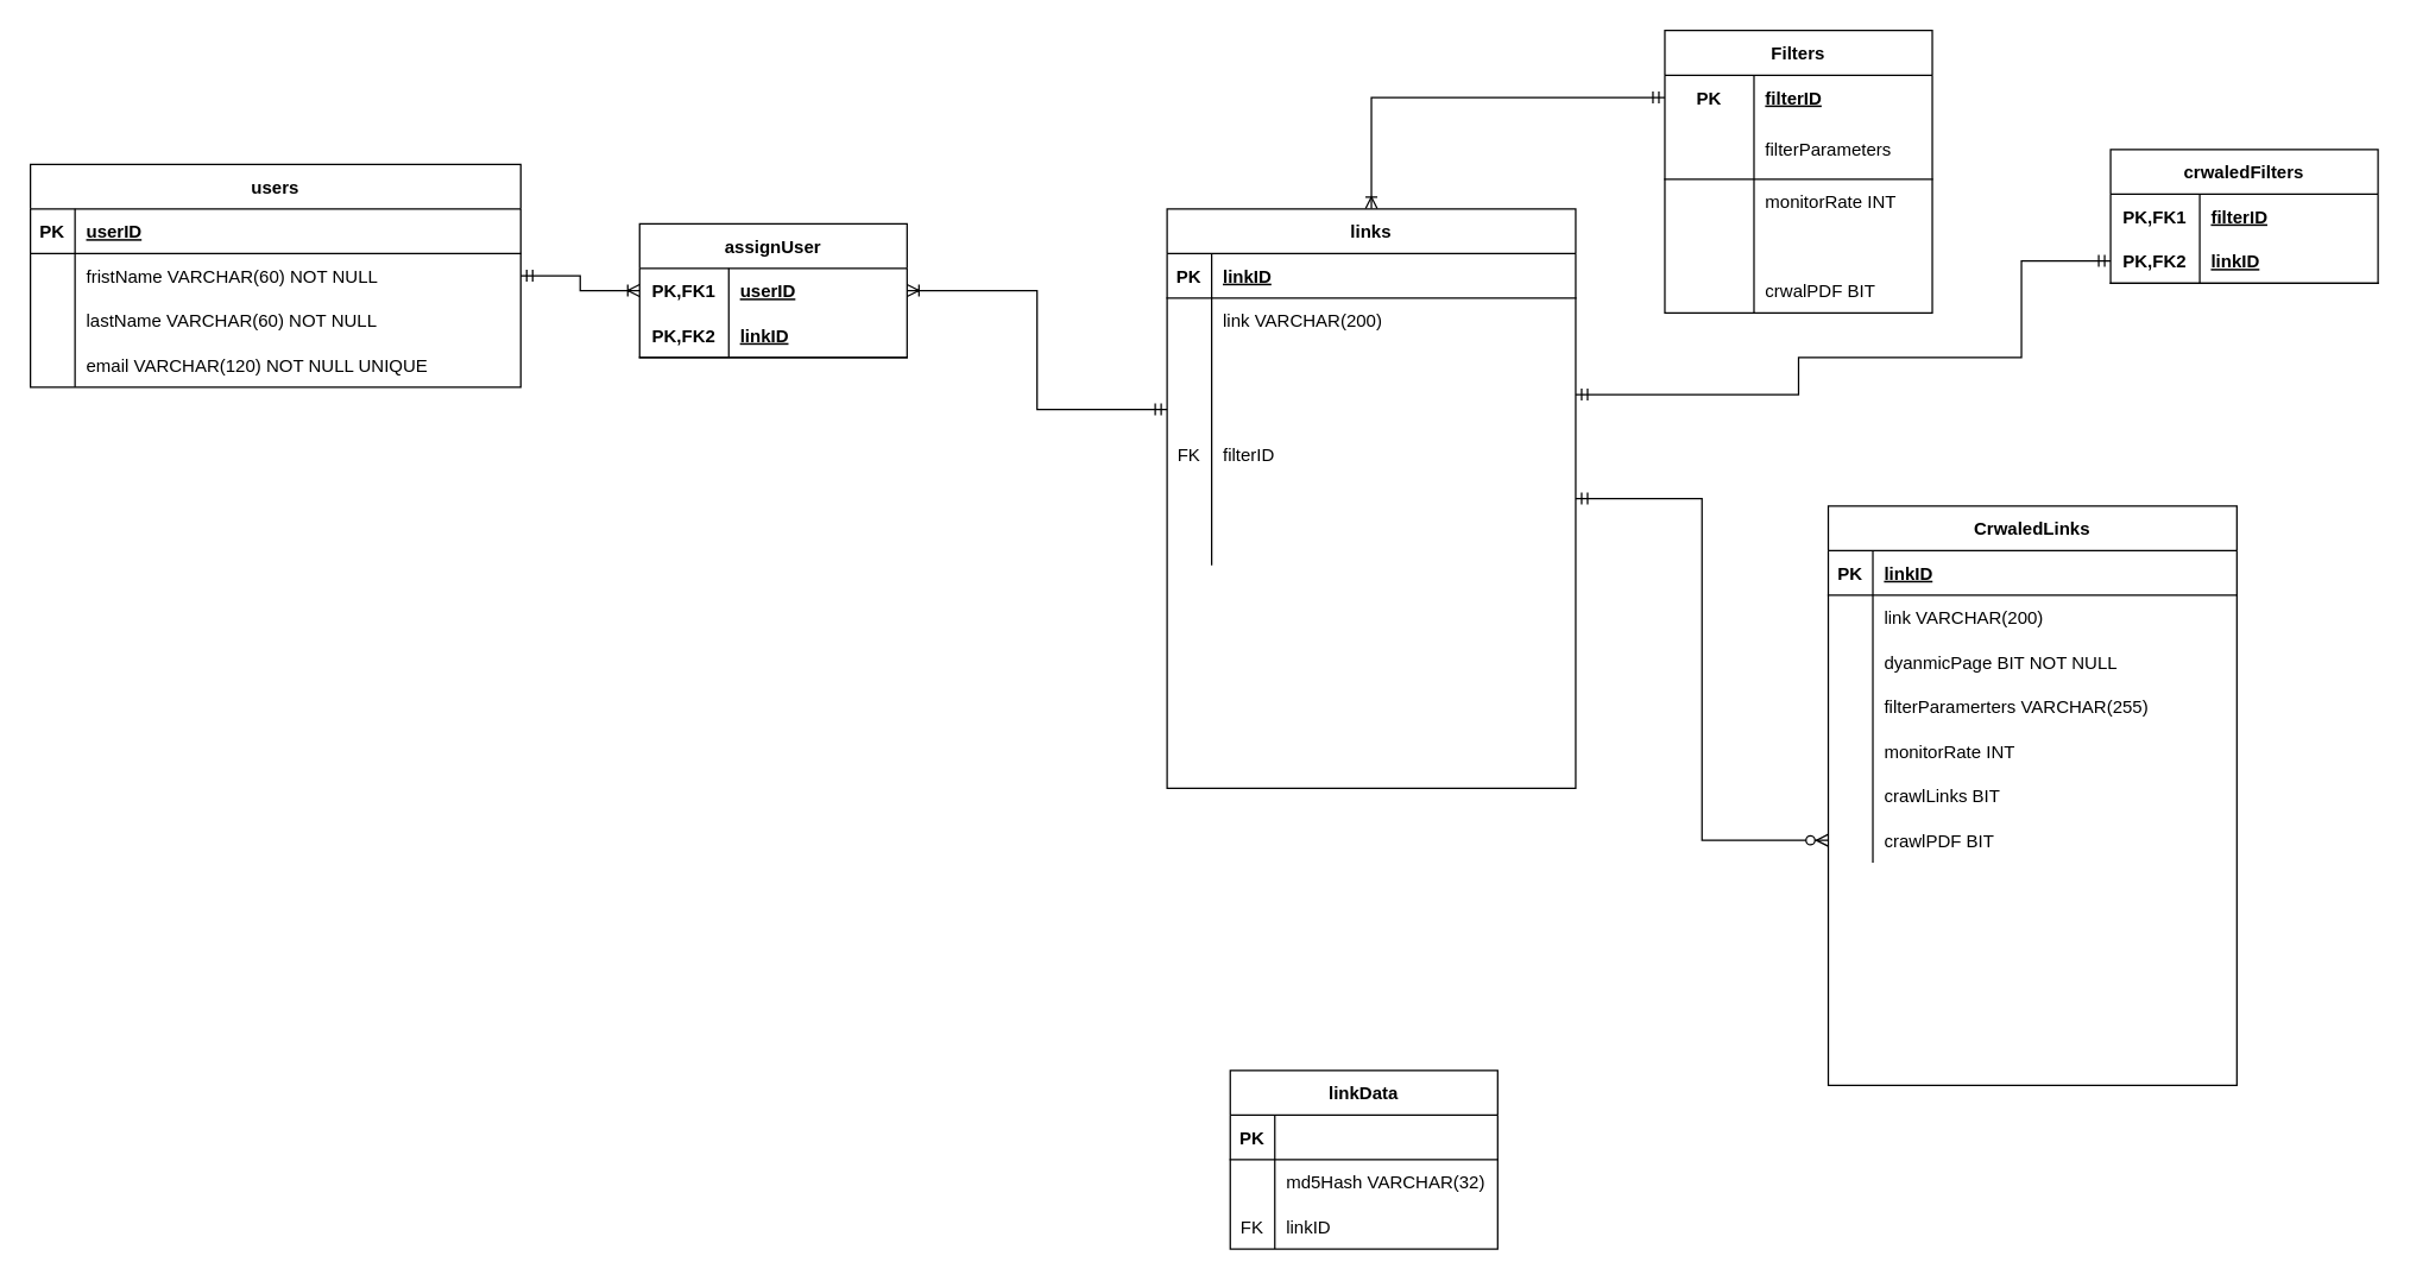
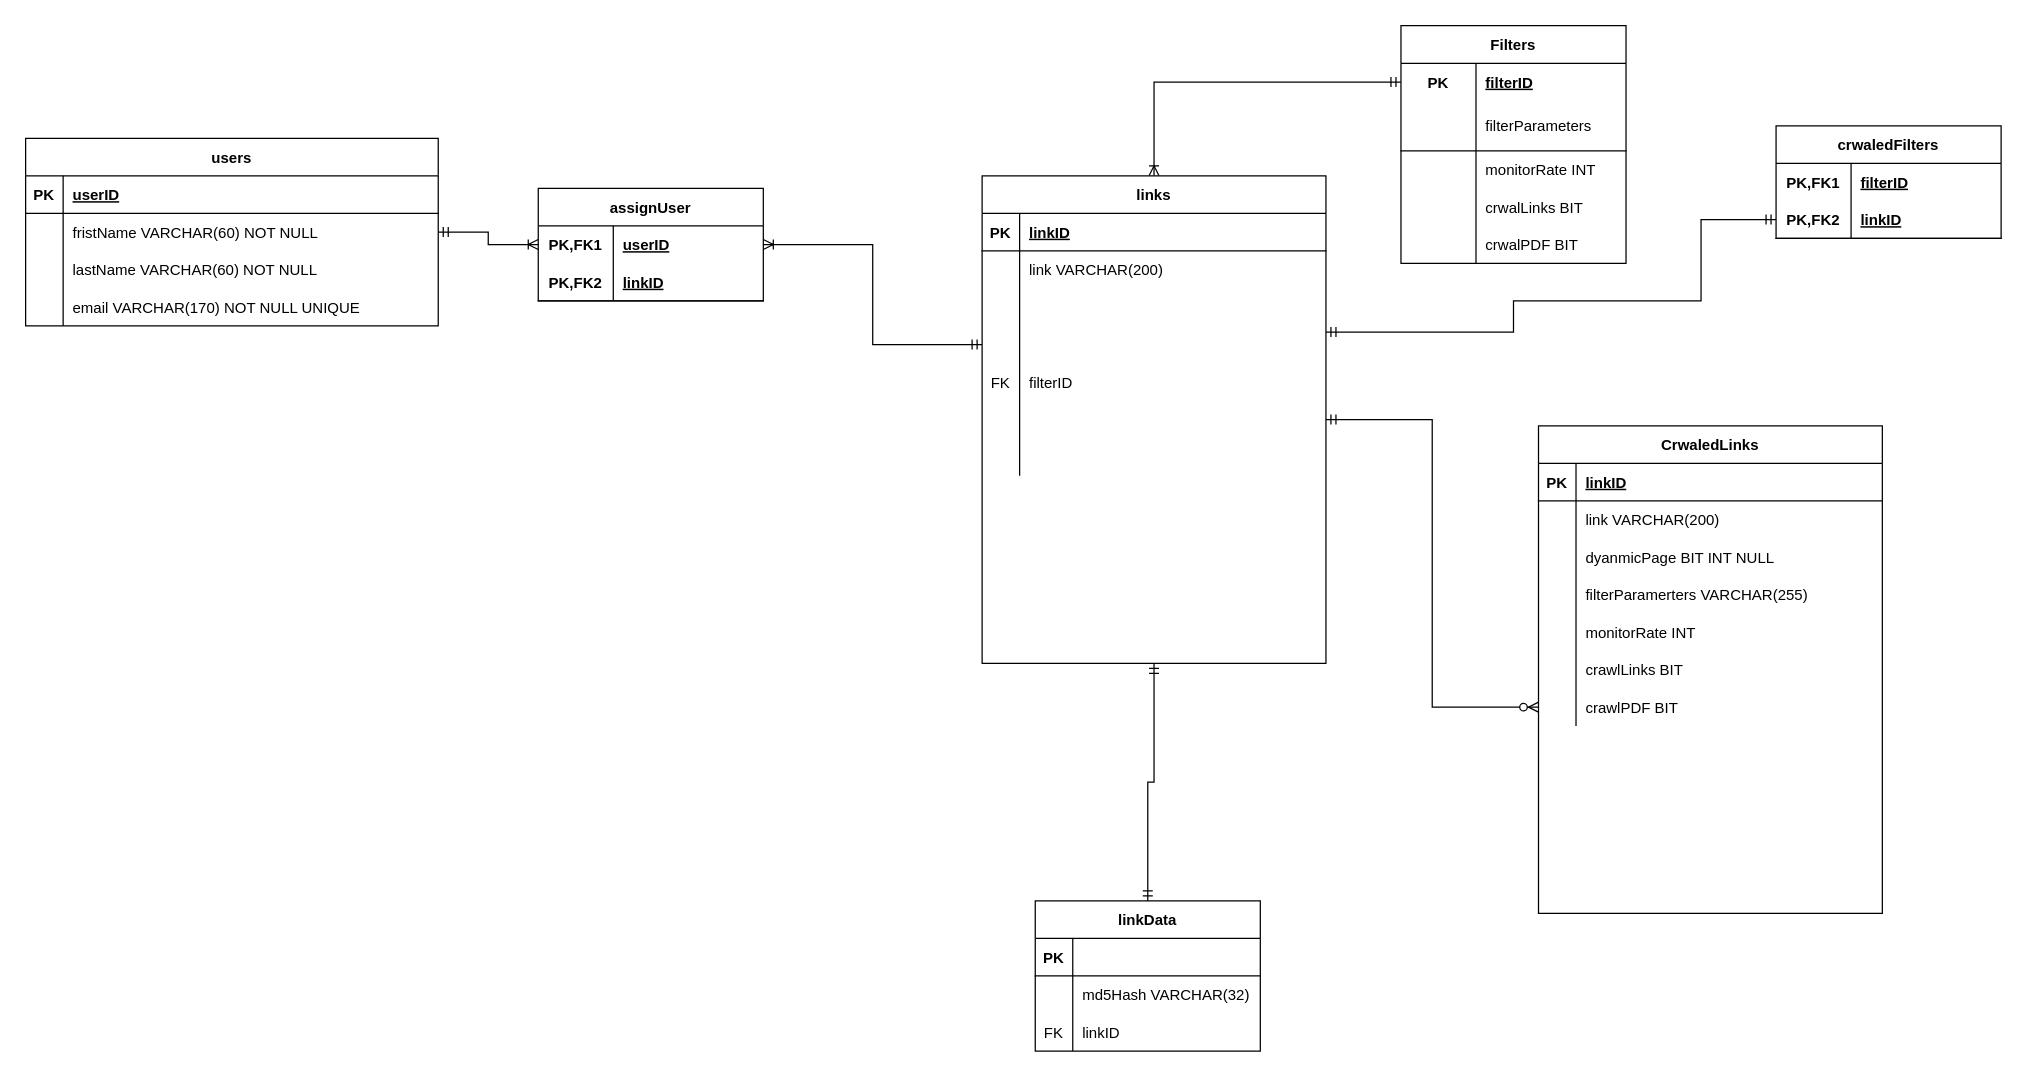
+ <mxCell id="98" value="crwalLinks BIT" style="shape=partialRectangle;connectable=0;fillColor=none;top=0;left=0;bottom=0;right=0;align=left;spacingLeft=6;overflow=hidden;" vertex="1" parent="96"><mxGeometry x="60" width="120" height="30" as="geometry" /></mxCell>
- <mxCell id="47" value="email VARCHAR(120) NOT NULL UNIQUE" style="shape=partialRectangle;connectable=0;fillColor=none;top=0;left=0;bottom=0;right=0;align=left;spacingLeft=6;overflow=hidden;" parent="45" vertex="1"><mxGeometry x="30" width="300" height="30" as="geometry" /></mxCell>
+ <mxCell id="47" value="email VARCHAR(170) NOT NULL UNIQUE" style="shape=partialRectangle;connectable=0;fillColor=none;top=0;left=0;bottom=0;right=0;align=left;spacingLeft=6;overflow=hidden;" parent="45" vertex="1"><mxGeometry x="30" width="300" height="30" as="geometry" /></mxCell>
- <mxCell id="64" value="dyanmicPage BIT NOT NULL" style="shape=partialRectangle;connectable=0;fillColor=none;top=0;left=0;bottom=0;right=0;align=left;spacingLeft=6;overflow=hidden;" parent="62" vertex="1"><mxGeometry x="30" width="245" height="30" as="geometry" /></mxCell>
+ <mxCell id="64" value="dyanmicPage BIT INT NULL" style="shape=partialRectangle;connectable=0;fillColor=none;top=0;left=0;bottom=0;right=0;align=left;spacingLeft=6;overflow=hidden;" parent="62" vertex="1"><mxGeometry x="30" width="245" height="30" as="geometry" /></mxCell>
+ <mxCell id="25" style="edgeStyle=orthogonalEdgeStyle;rounded=0;orthogonalLoop=1;jettySize=auto;html=1;entryX=0.5;entryY=1;entryDx=0;entryDy=0;startArrow=ERmandOne;startFill=0;endArrow=ERmandOne;endFill=0;" parent="1" source="26" target="3" edge="1"><mxGeometry relative="1" as="geometry" /></mxCell>
